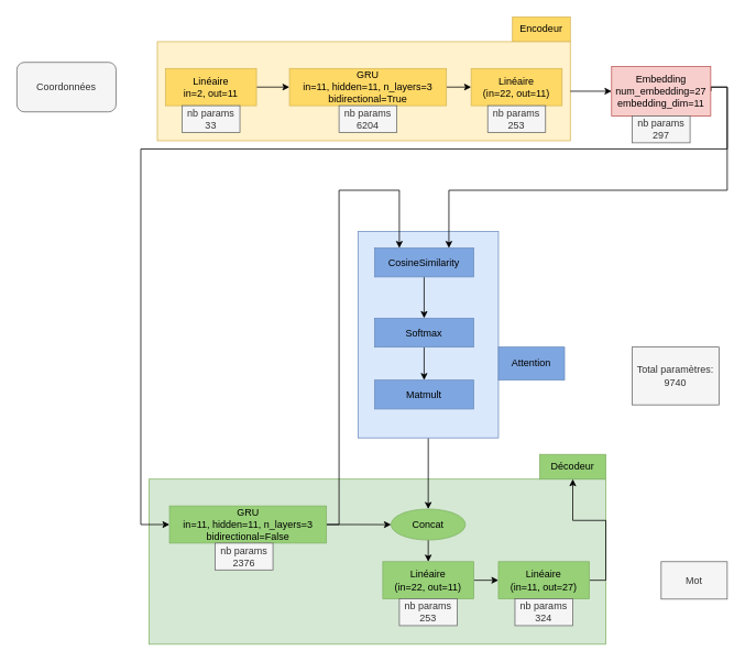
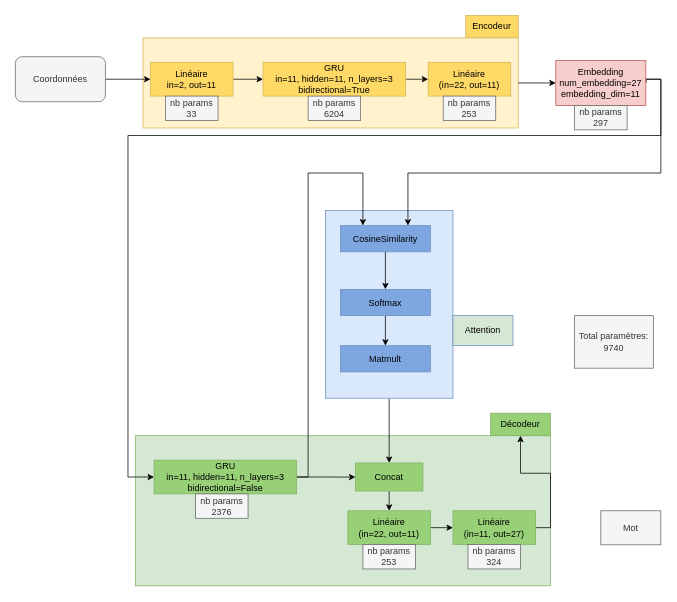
+ <mxCell id="30" style="edgeStyle=orthogonalEdgeStyle;rounded=0;orthogonalLoop=1;jettySize=auto;html=1;exitX=1;exitY=0.5;exitDx=0;exitDy=0;entryX=0;entryY=0.5;entryDx=0;entryDy=0;" parent="1" source="31" target="10" edge="1"><mxGeometry relative="1" as="geometry" /></mxCell>
- <mxCell id="8" value="Attention" style="rounded=0;whiteSpace=wrap;html=1;strokeColor=#6c8ebf;fillColor=#7EA6E0;" parent="1" vertex="1"><mxGeometry x="603" y="420" width="80" height="40" as="geometry" /></mxCell>
+ <mxCell id="8" value="Attention" style="rounded=0;whiteSpace=wrap;html=1;strokeColor=#6c8ebf;fillColor=#d5e8d4;" parent="1" vertex="1"><mxGeometry x="603" y="420" width="80" height="40" as="geometry" /></mxCell>
- <mxCell id="33" value="Concat" style="ellipse;whiteSpace=wrap;html=1;strokeColor=#82b366;fillColor=#97D077;" parent="1" vertex="1"><mxGeometry x="473" y="616.25" width="90" height="37.5" as="geometry" /></mxCell>
+ <mxCell id="33" value="Concat" style="rounded=0;whiteSpace=wrap;html=1;strokeColor=#82b366;fillColor=#97D077;" parent="1" vertex="1"><mxGeometry x="473" y="616.25" width="90" height="37.5" as="geometry" /></mxCell>
